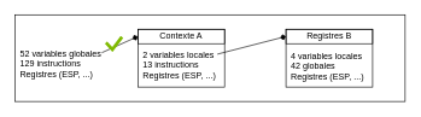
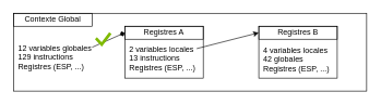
+ <mxCell id="11" value="Contexte Global" style="text;html=1;strokeColor=#000000;fillColor=none;align=center;verticalAlign=middle;whiteSpace=wrap;rounded=0;" vertex="1" parent="1"><mxGeometry x="20" y="20" width="120" height="20" as="geometry" /></mxCell>
- <mxCell id="5" value="Contexte A" style="text;html=1;strokeColor=#000000;fillColor=none;align=center;verticalAlign=middle;whiteSpace=wrap;rounded=0;" vertex="1" parent="3"><mxGeometry width="120" height="20" as="geometry" /></mxCell>
+ <mxCell id="5" value="Registres A" style="text;html=1;strokeColor=#000000;fillColor=none;align=center;verticalAlign=middle;whiteSpace=wrap;rounded=0;" vertex="1" parent="3"><mxGeometry width="120" height="20" as="geometry" /></mxCell>
- <mxCell id="13" value="" style="endArrow=diamond;html=1;entryX=0;entryY=0.5;entryDx=0;entryDy=0;exitX=1;exitY=0.25;exitDx=0;exitDy=0;" edge="1" parent="1" source="6" target="9"><mxGeometry width="50" height="50" relative="1" as="geometry"><mxPoint x="310" y="150" as="sourcePoint" /><mxPoint x="360" y="100" as="targetPoint" /></mxGeometry></mxCell>
+ <mxCell id="13" value="" style="endArrow=classic;html=1;entryX=0;entryY=0.5;entryDx=0;entryDy=0;exitX=1;exitY=0.25;exitDx=0;exitDy=0;" edge="1" parent="1" source="6" target="9"><mxGeometry width="50" height="50" relative="1" as="geometry"><mxPoint x="310" y="150" as="sourcePoint" /><mxPoint x="360" y="100" as="targetPoint" /></mxGeometry></mxCell>
- <mxCell id="12" value="52 variables globales&lt;br&gt;129 instructions&lt;br&gt;Registres (ESP, ...)&lt;br&gt;" style="text;html=1;strokeColor=none;fillColor=none;align=left;verticalAlign=top;whiteSpace=wrap;rounded=0;" vertex="1" parent="1"><mxGeometry x="25" y="60" width="115" height="50" as="geometry" /></mxCell>
+ <mxCell id="12" value="12 variables globales&lt;br&gt;129 instructions&lt;br&gt;Registres (ESP, ...)&lt;br&gt;" style="text;html=1;strokeColor=none;fillColor=none;align=left;verticalAlign=top;whiteSpace=wrap;rounded=0;" vertex="1" parent="1"><mxGeometry x="25" y="60" width="115" height="50" as="geometry" /></mxCell>
